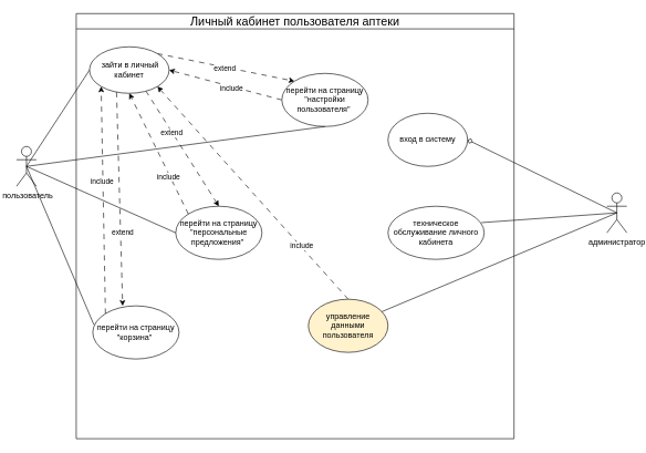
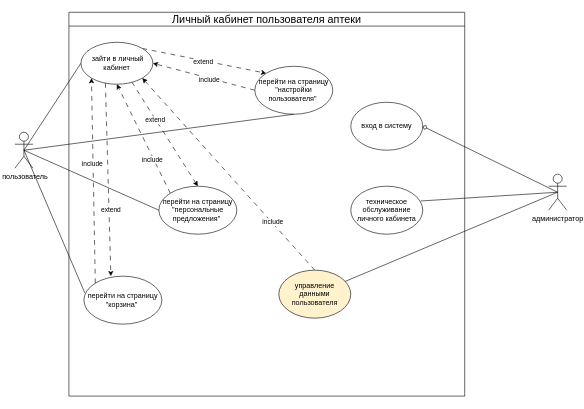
- <mxCell id="19" value="техническое обслуживание личного кабинета" style="ellipse;whiteSpace=wrap;html=1;" vertex="1" parent="2"><mxGeometry x="470" y="290" width="145" height="80" as="geometry" /></mxCell>
+ <mxCell id="19" value="техническое обслуживание личного кабинета" style="ellipse;whiteSpace=wrap;html=1;" vertex="1" parent="2"><mxGeometry x="470" y="290" width="120" height="80" as="geometry" /></mxCell>
